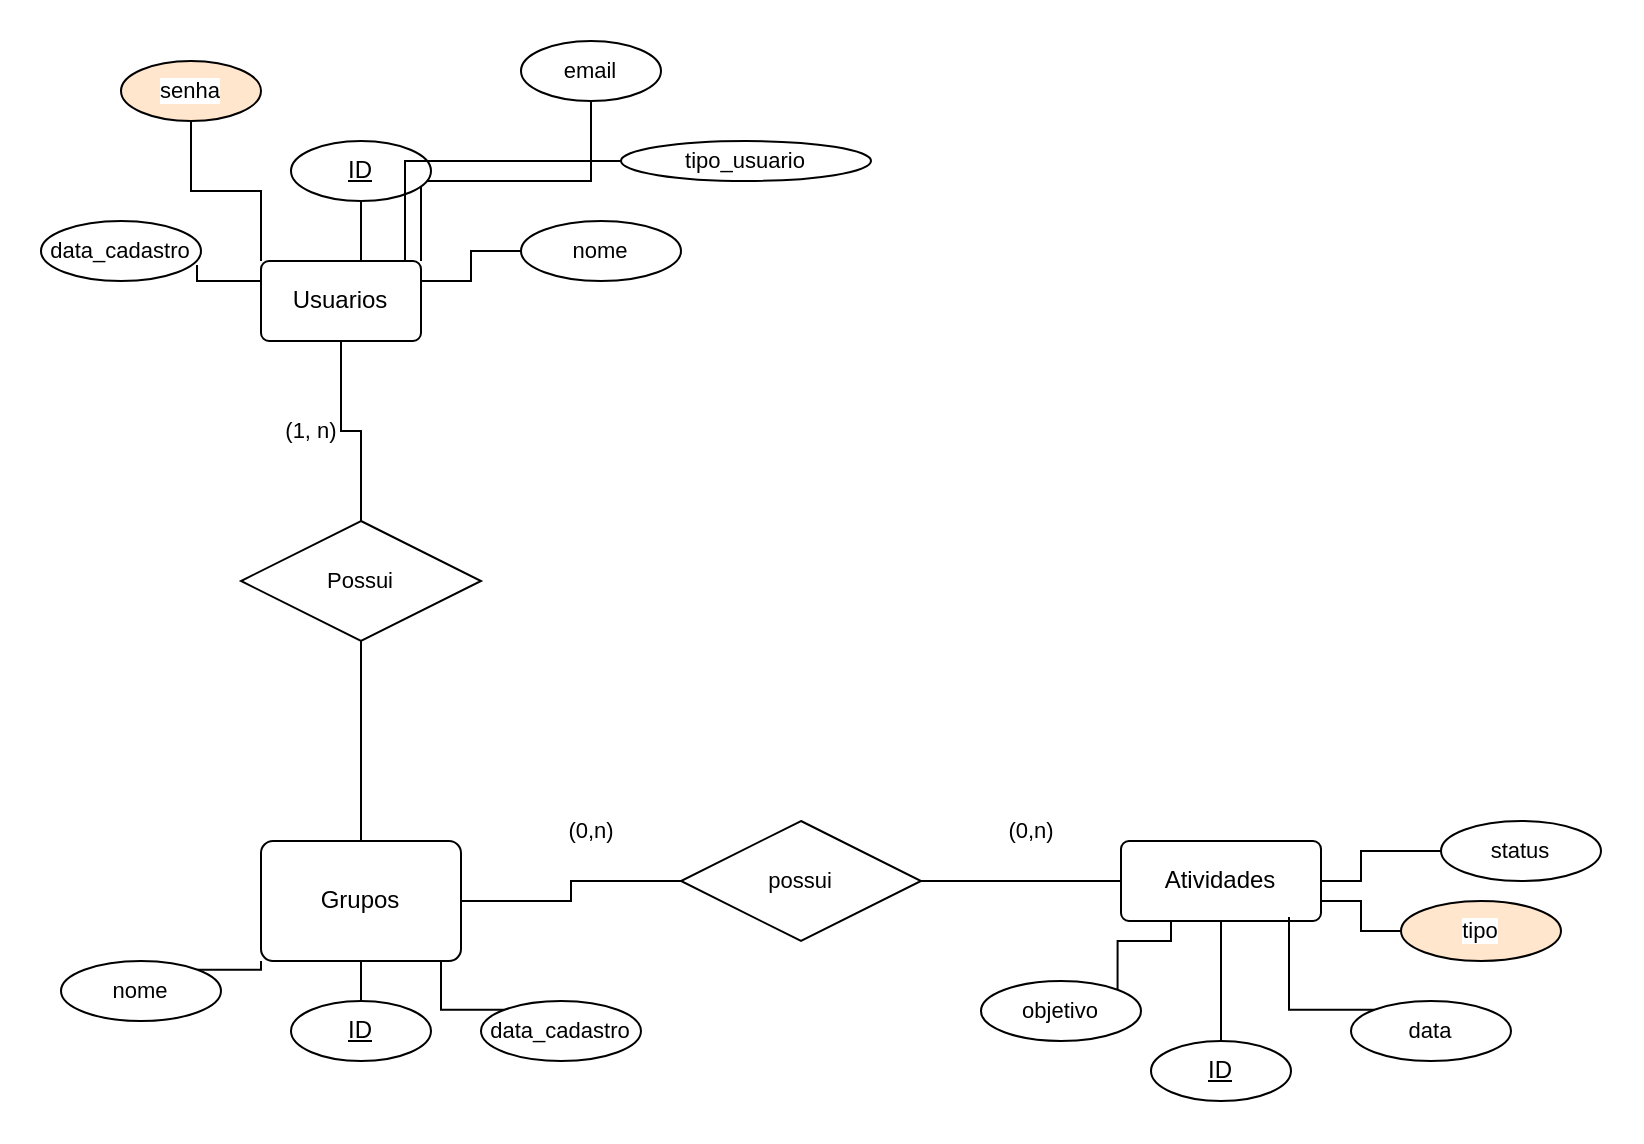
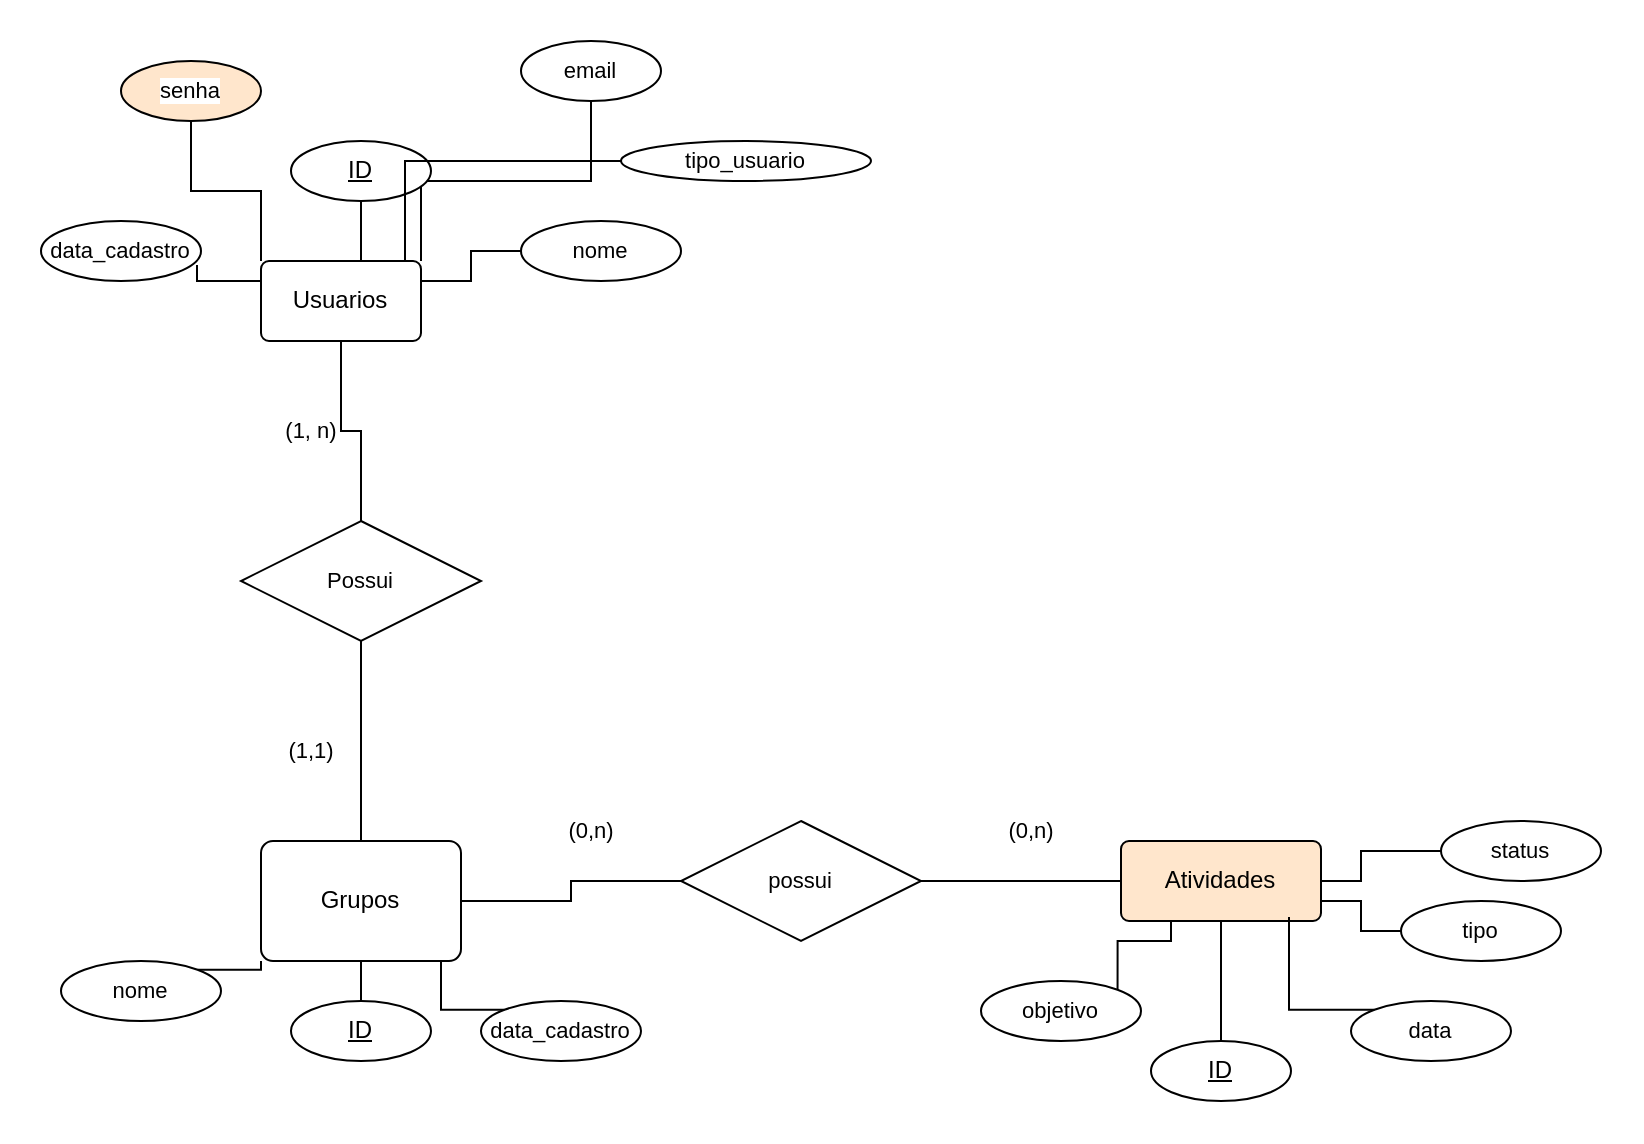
+ <mxCell id="40" value="(1,1)" style="text;html=1;align=center;verticalAlign=middle;resizable=0;points=[];autosize=1;strokeColor=none;fillColor=none;fontFamily=Helvetica;fontSize=11;fontColor=default;labelBackgroundColor=default;" vertex="1" parent="1"><mxGeometry x="130" y="360" width="50" height="30" as="geometry" /></mxCell>
- <mxCell id="26" value="Atividades" style="rounded=1;arcSize=10;whiteSpace=wrap;html=1;align=center;" vertex="1" parent="1"><mxGeometry x="560" y="420" width="100" height="40" as="geometry" /></mxCell>
+ <mxCell id="26" value="Atividades" style="rounded=1;arcSize=10;whiteSpace=wrap;html=1;align=center;fillColor=#ffe6cc;" vertex="1" parent="1"><mxGeometry x="560" y="420" width="100" height="40" as="geometry" /></mxCell>
- <mxCell id="36" value="tipo" style="ellipse;whiteSpace=wrap;html=1;align=center;fontFamily=Helvetica;fontSize=11;fontColor=default;labelBackgroundColor=default;fillColor=#ffe6cc;" vertex="1" parent="1"><mxGeometry x="700" y="450" width="80" height="30" as="geometry" /></mxCell>
+ <mxCell id="36" value="tipo" style="ellipse;whiteSpace=wrap;html=1;align=center;fontFamily=Helvetica;fontSize=11;fontColor=default;labelBackgroundColor=default;" vertex="1" parent="1"><mxGeometry x="700" y="450" width="80" height="30" as="geometry" /></mxCell>
